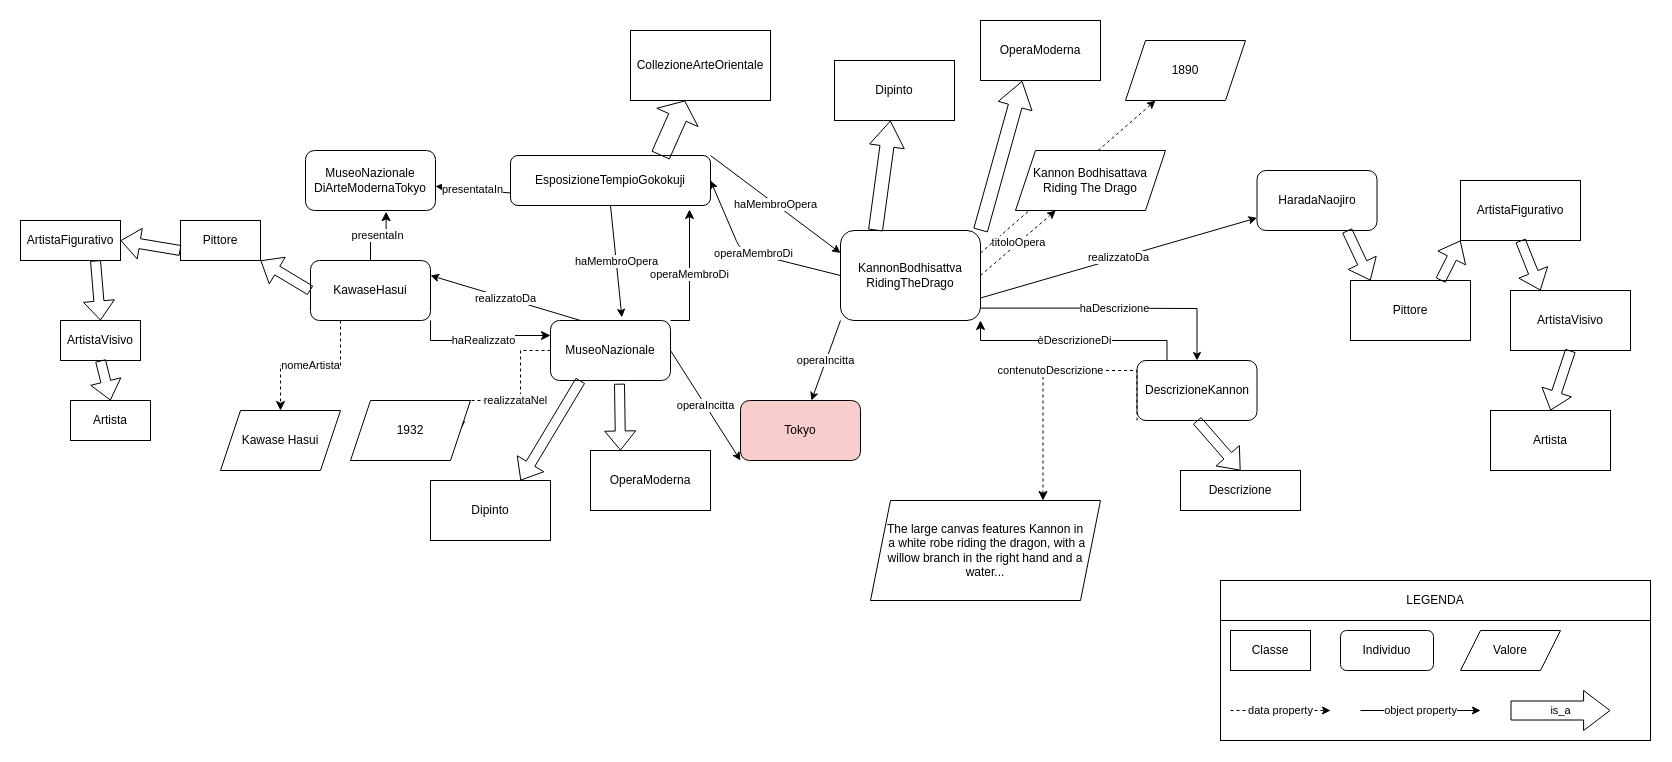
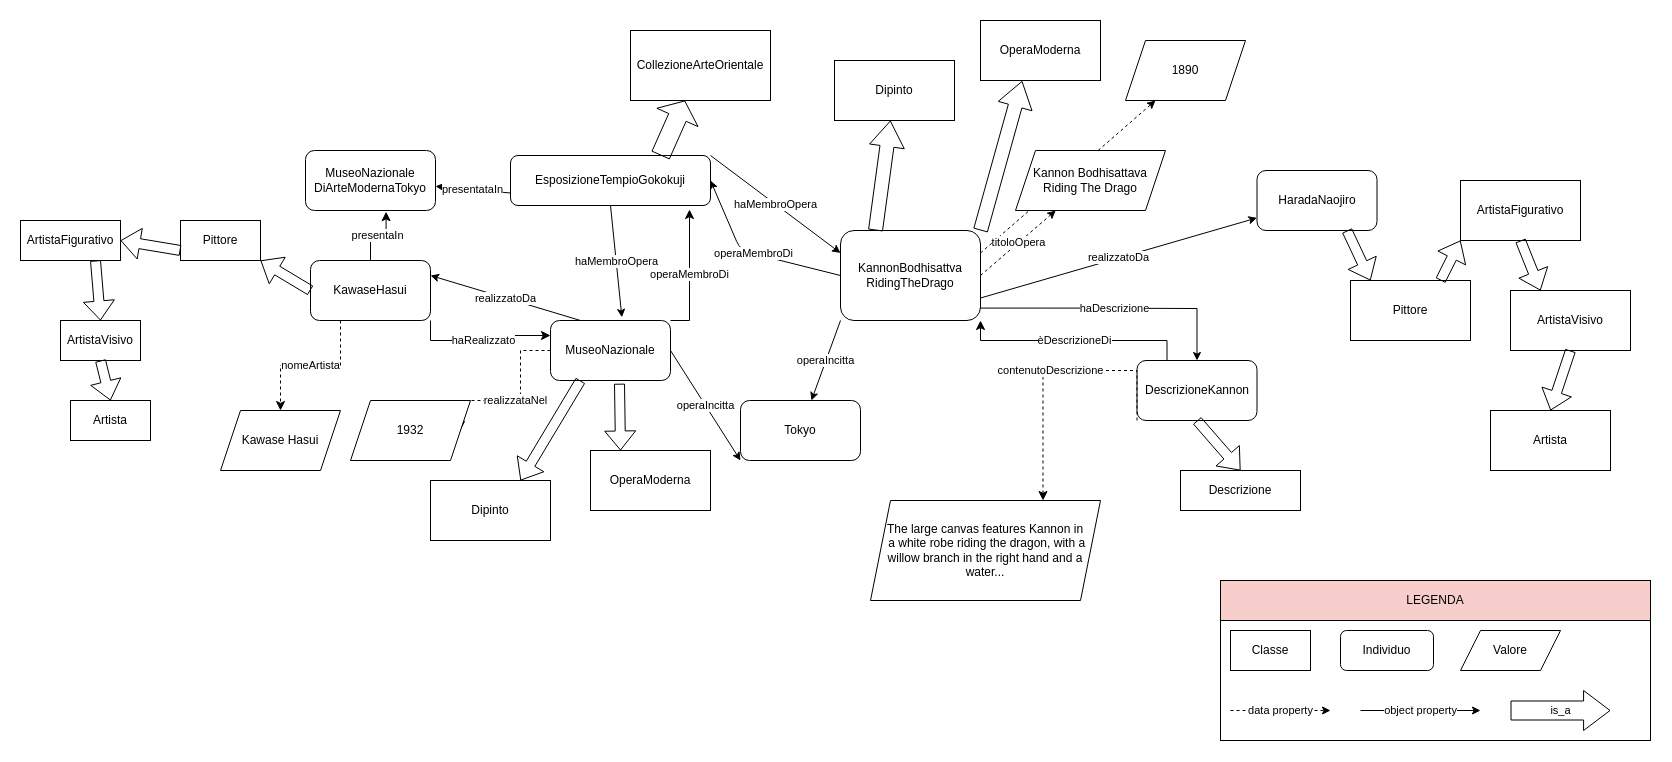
- <mxCell id="21" value="Tokyo" style="rounded=1;whiteSpace=wrap;html=1;fillColor=#f8cecc;" vertex="1" parent="1"><mxGeometry x="740" y="400" width="120" height="60" as="geometry" /></mxCell>
+ <mxCell id="21" value="Tokyo" style="rounded=1;whiteSpace=wrap;html=1;" vertex="1" parent="1"><mxGeometry x="740" y="400" width="120" height="60" as="geometry" /></mxCell>
- <mxCell id="7" value="LEGENDA" style="rounded=0;whiteSpace=wrap;html=1;" vertex="1" parent="1"><mxGeometry x="1220" y="580" width="430" height="40" as="geometry" /></mxCell>
+ <mxCell id="7" value="LEGENDA" style="rounded=0;whiteSpace=wrap;html=1;fillColor=#f8cecc;" vertex="1" parent="1"><mxGeometry x="1220" y="580" width="430" height="40" as="geometry" /></mxCell>
